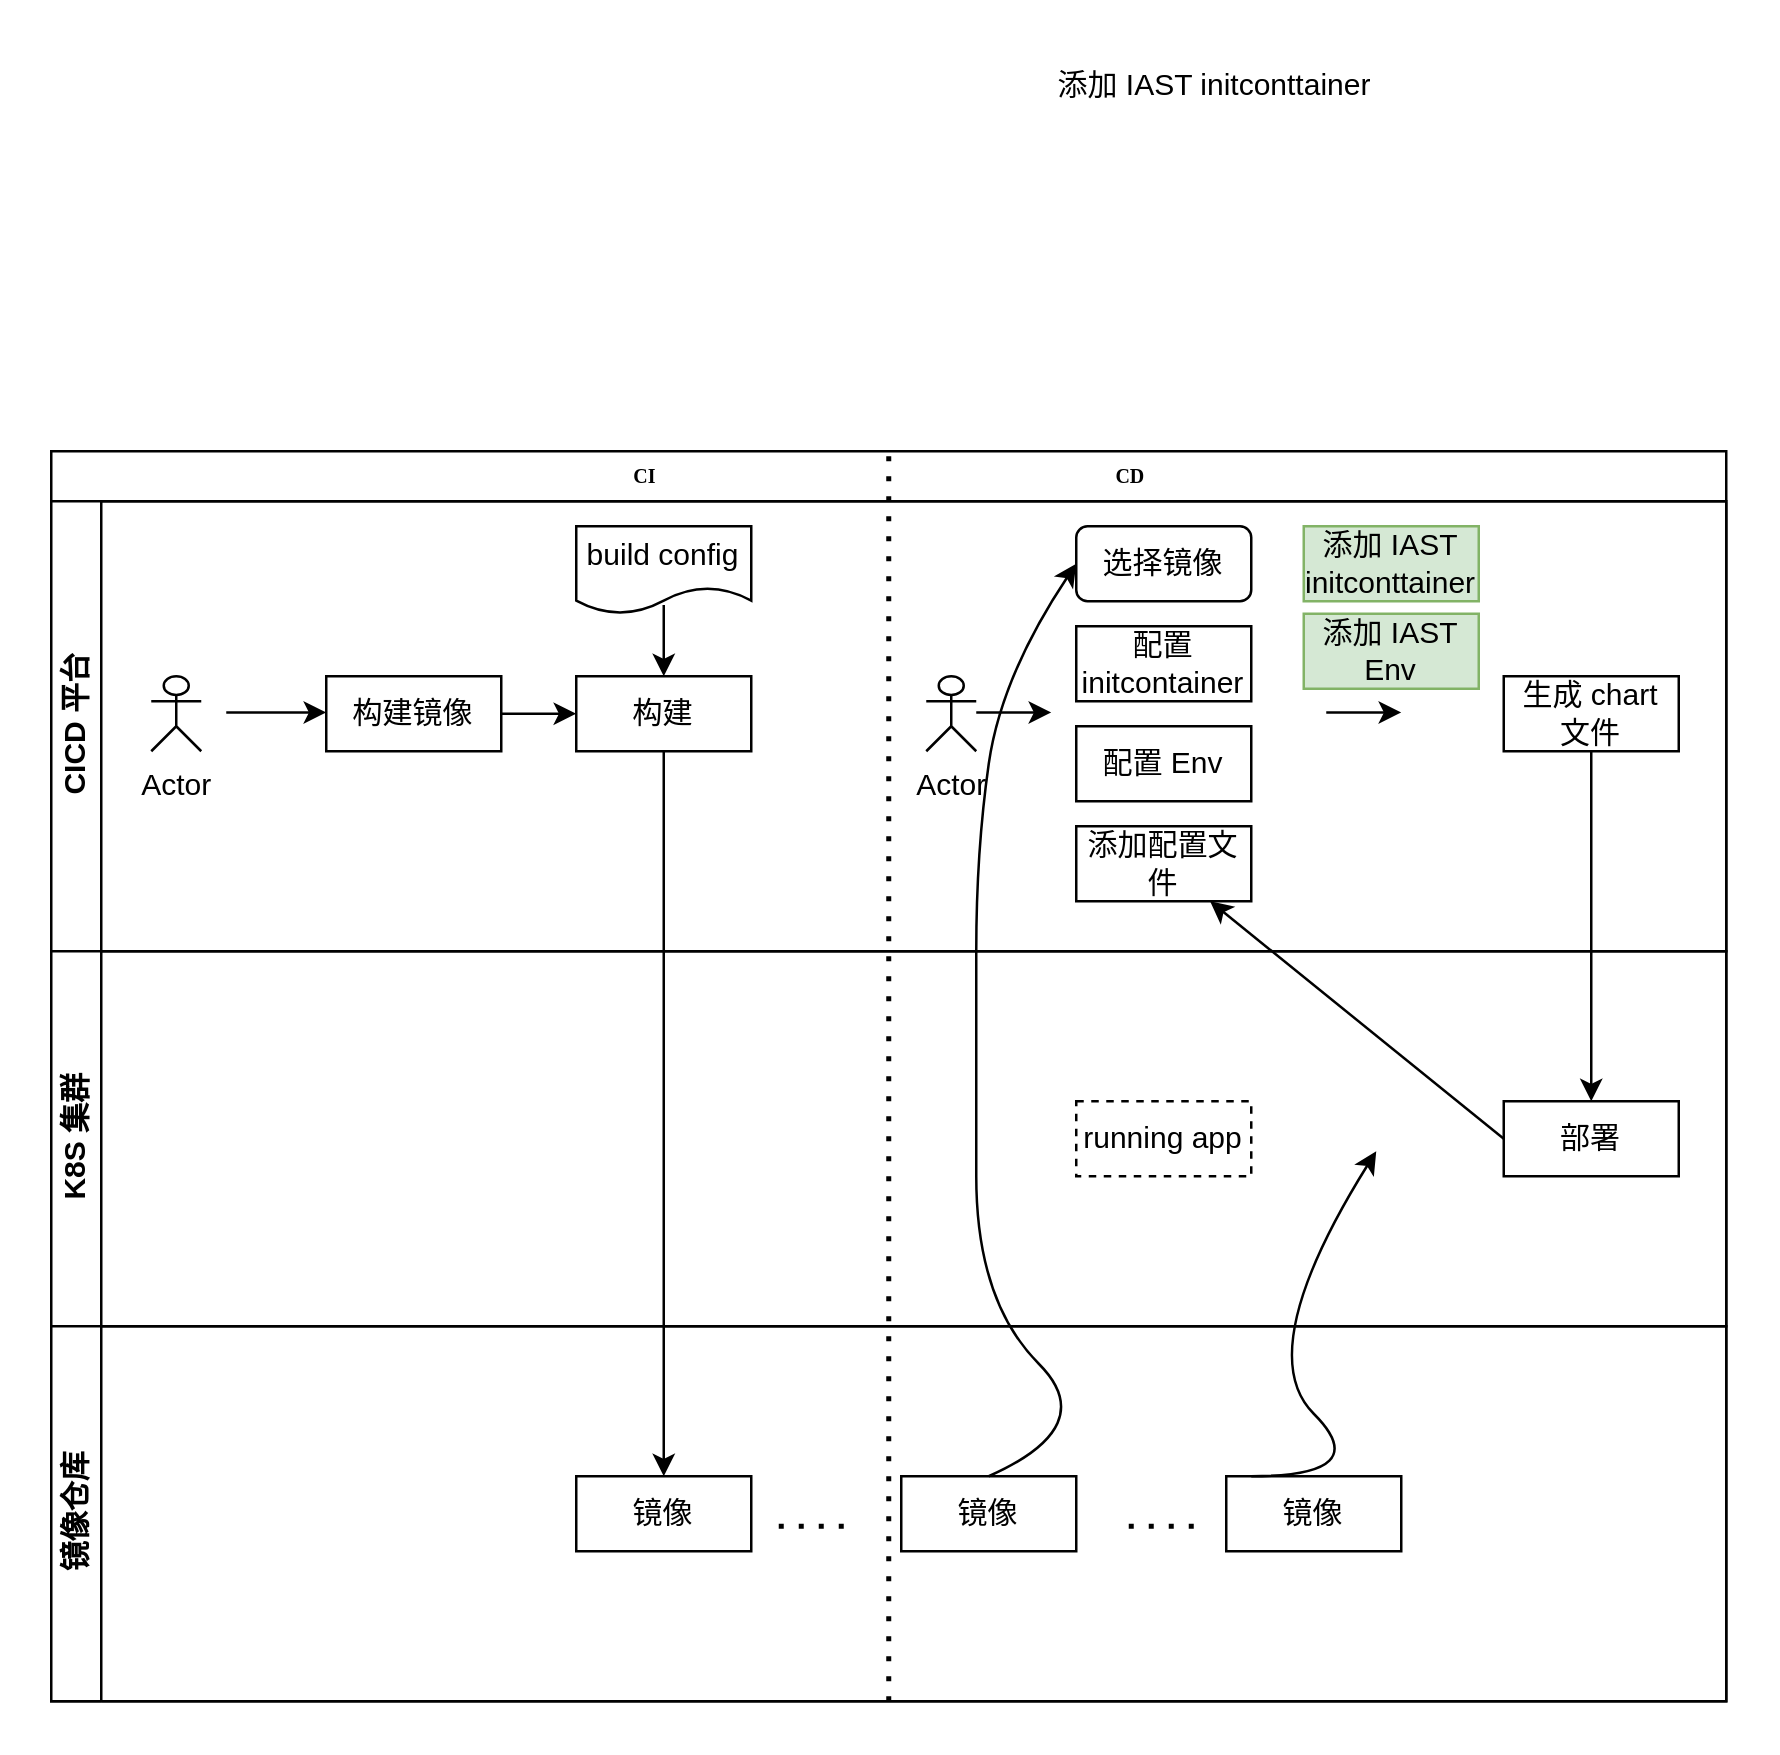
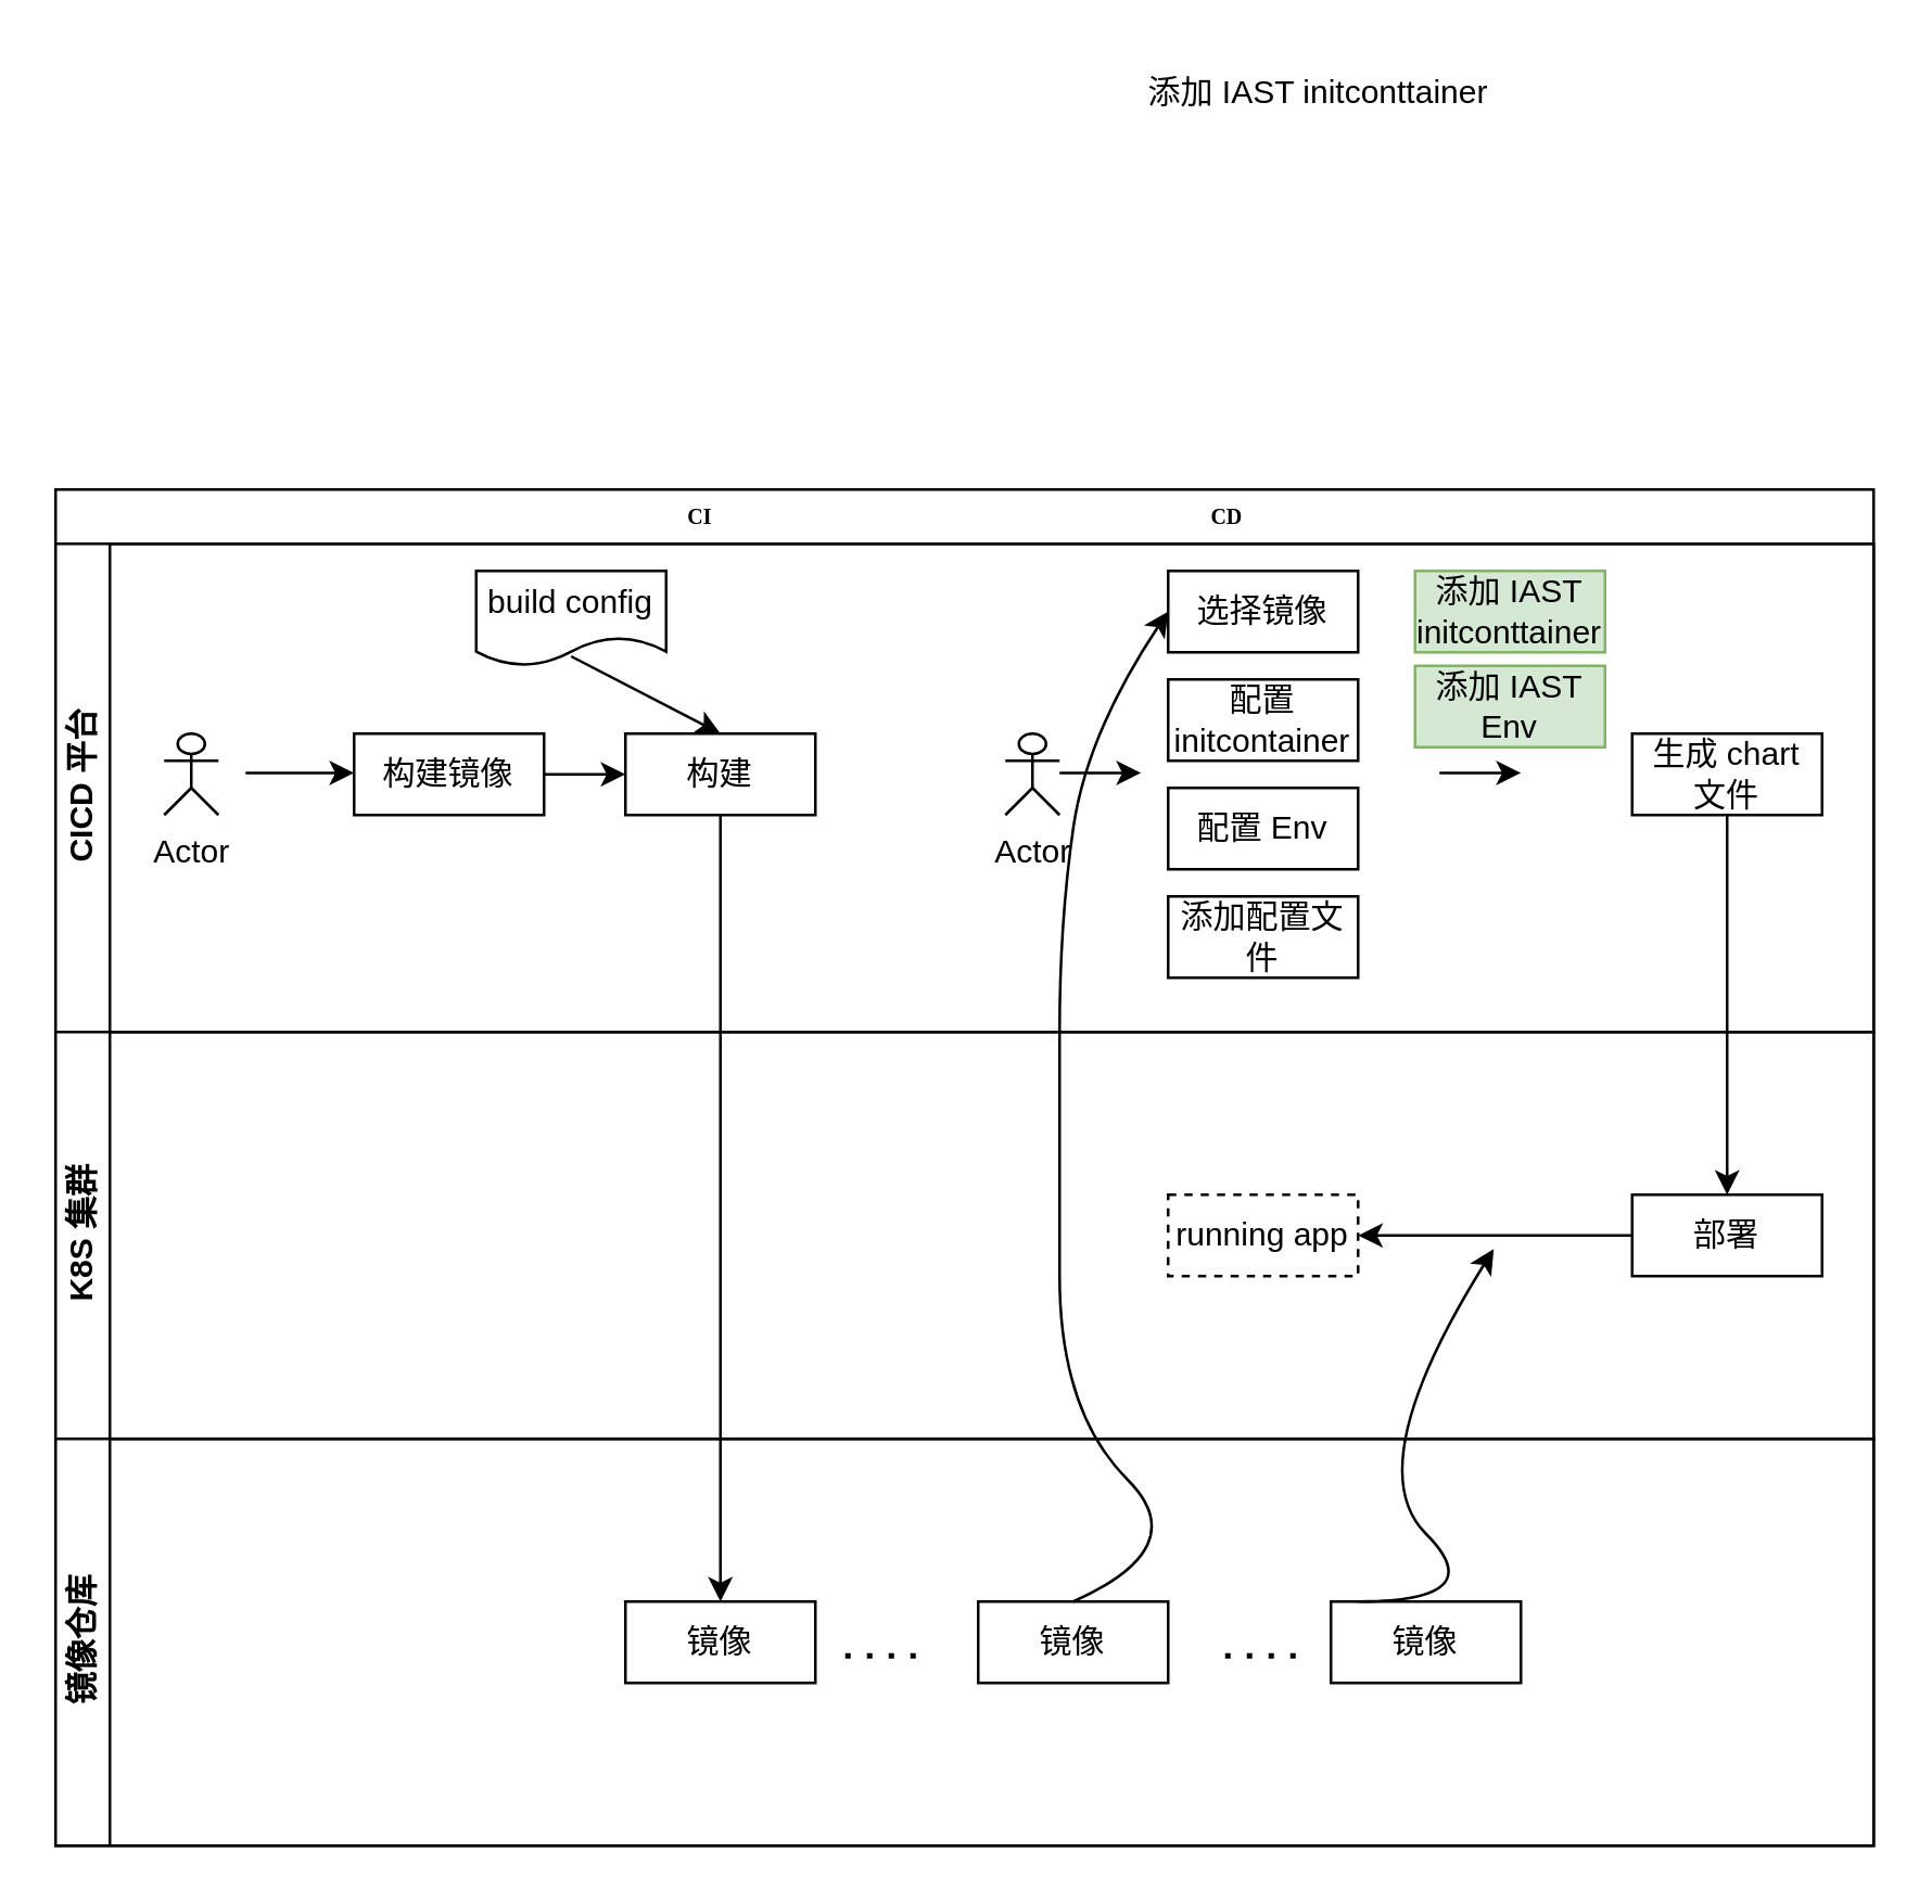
- <mxCell id="12" value="选择镜像" style="whiteSpace=wrap;html=1;rounded=1;" vertex="1" parent="3"><mxGeometry x="410" y="10" width="70" height="30" as="geometry" /></mxCell>
+ <mxCell id="12" value="选择镜像" style="rounded=0;whiteSpace=wrap;html=1;" vertex="1" parent="3"><mxGeometry x="410" y="10" width="70" height="30" as="geometry" /></mxCell>
- <mxCell id="8" value="build config" style="shape=document;whiteSpace=wrap;html=1;boundedLbl=1;" vertex="1" parent="3"><mxGeometry x="210" y="10" width="70" height="35" as="geometry" /></mxCell>
+ <mxCell id="8" value="build config" style="shape=document;whiteSpace=wrap;html=1;boundedLbl=1;" vertex="1" parent="3"><mxGeometry x="155" y="10" width="70" height="35" as="geometry" /></mxCell>
- <mxCell id="25" value="" style="endArrow=classic;html=1;rounded=0;exitX=0;exitY=0.5;exitDx=0;exitDy=0;" edge="1" parent="21" source="23" target="15"><mxGeometry width="50" height="50" relative="1" as="geometry"><mxPoint x="551" y="75" as="sourcePoint" /><mxPoint x="480" y="230" as="targetPoint" /></mxGeometry></mxCell>
+ <mxCell id="25" value="" style="endArrow=classic;html=1;rounded=0;entryX=1;entryY=0.5;entryDx=0;entryDy=0;exitX=0;exitY=0.5;exitDx=0;exitDy=0;" edge="1" parent="21" source="23" target="24"><mxGeometry width="50" height="50" relative="1" as="geometry"><mxPoint x="551" y="75" as="sourcePoint" /><mxPoint x="480" y="230" as="targetPoint" /></mxGeometry></mxCell>
- <mxCell id="35" value="" style="endArrow=none;dashed=1;html=1;dashPattern=1 3;strokeWidth=2;entryX=0.5;entryY=0;entryDx=0;entryDy=0;exitX=0.5;exitY=1;exitDx=0;exitDy=0;" edge="1" parent="2" source="26" target="2"><mxGeometry width="50" height="50" relative="1" as="geometry"><mxPoint x="430" y="380" as="sourcePoint" /><mxPoint x="480" y="330" as="targetPoint" /></mxGeometry></mxCell>
